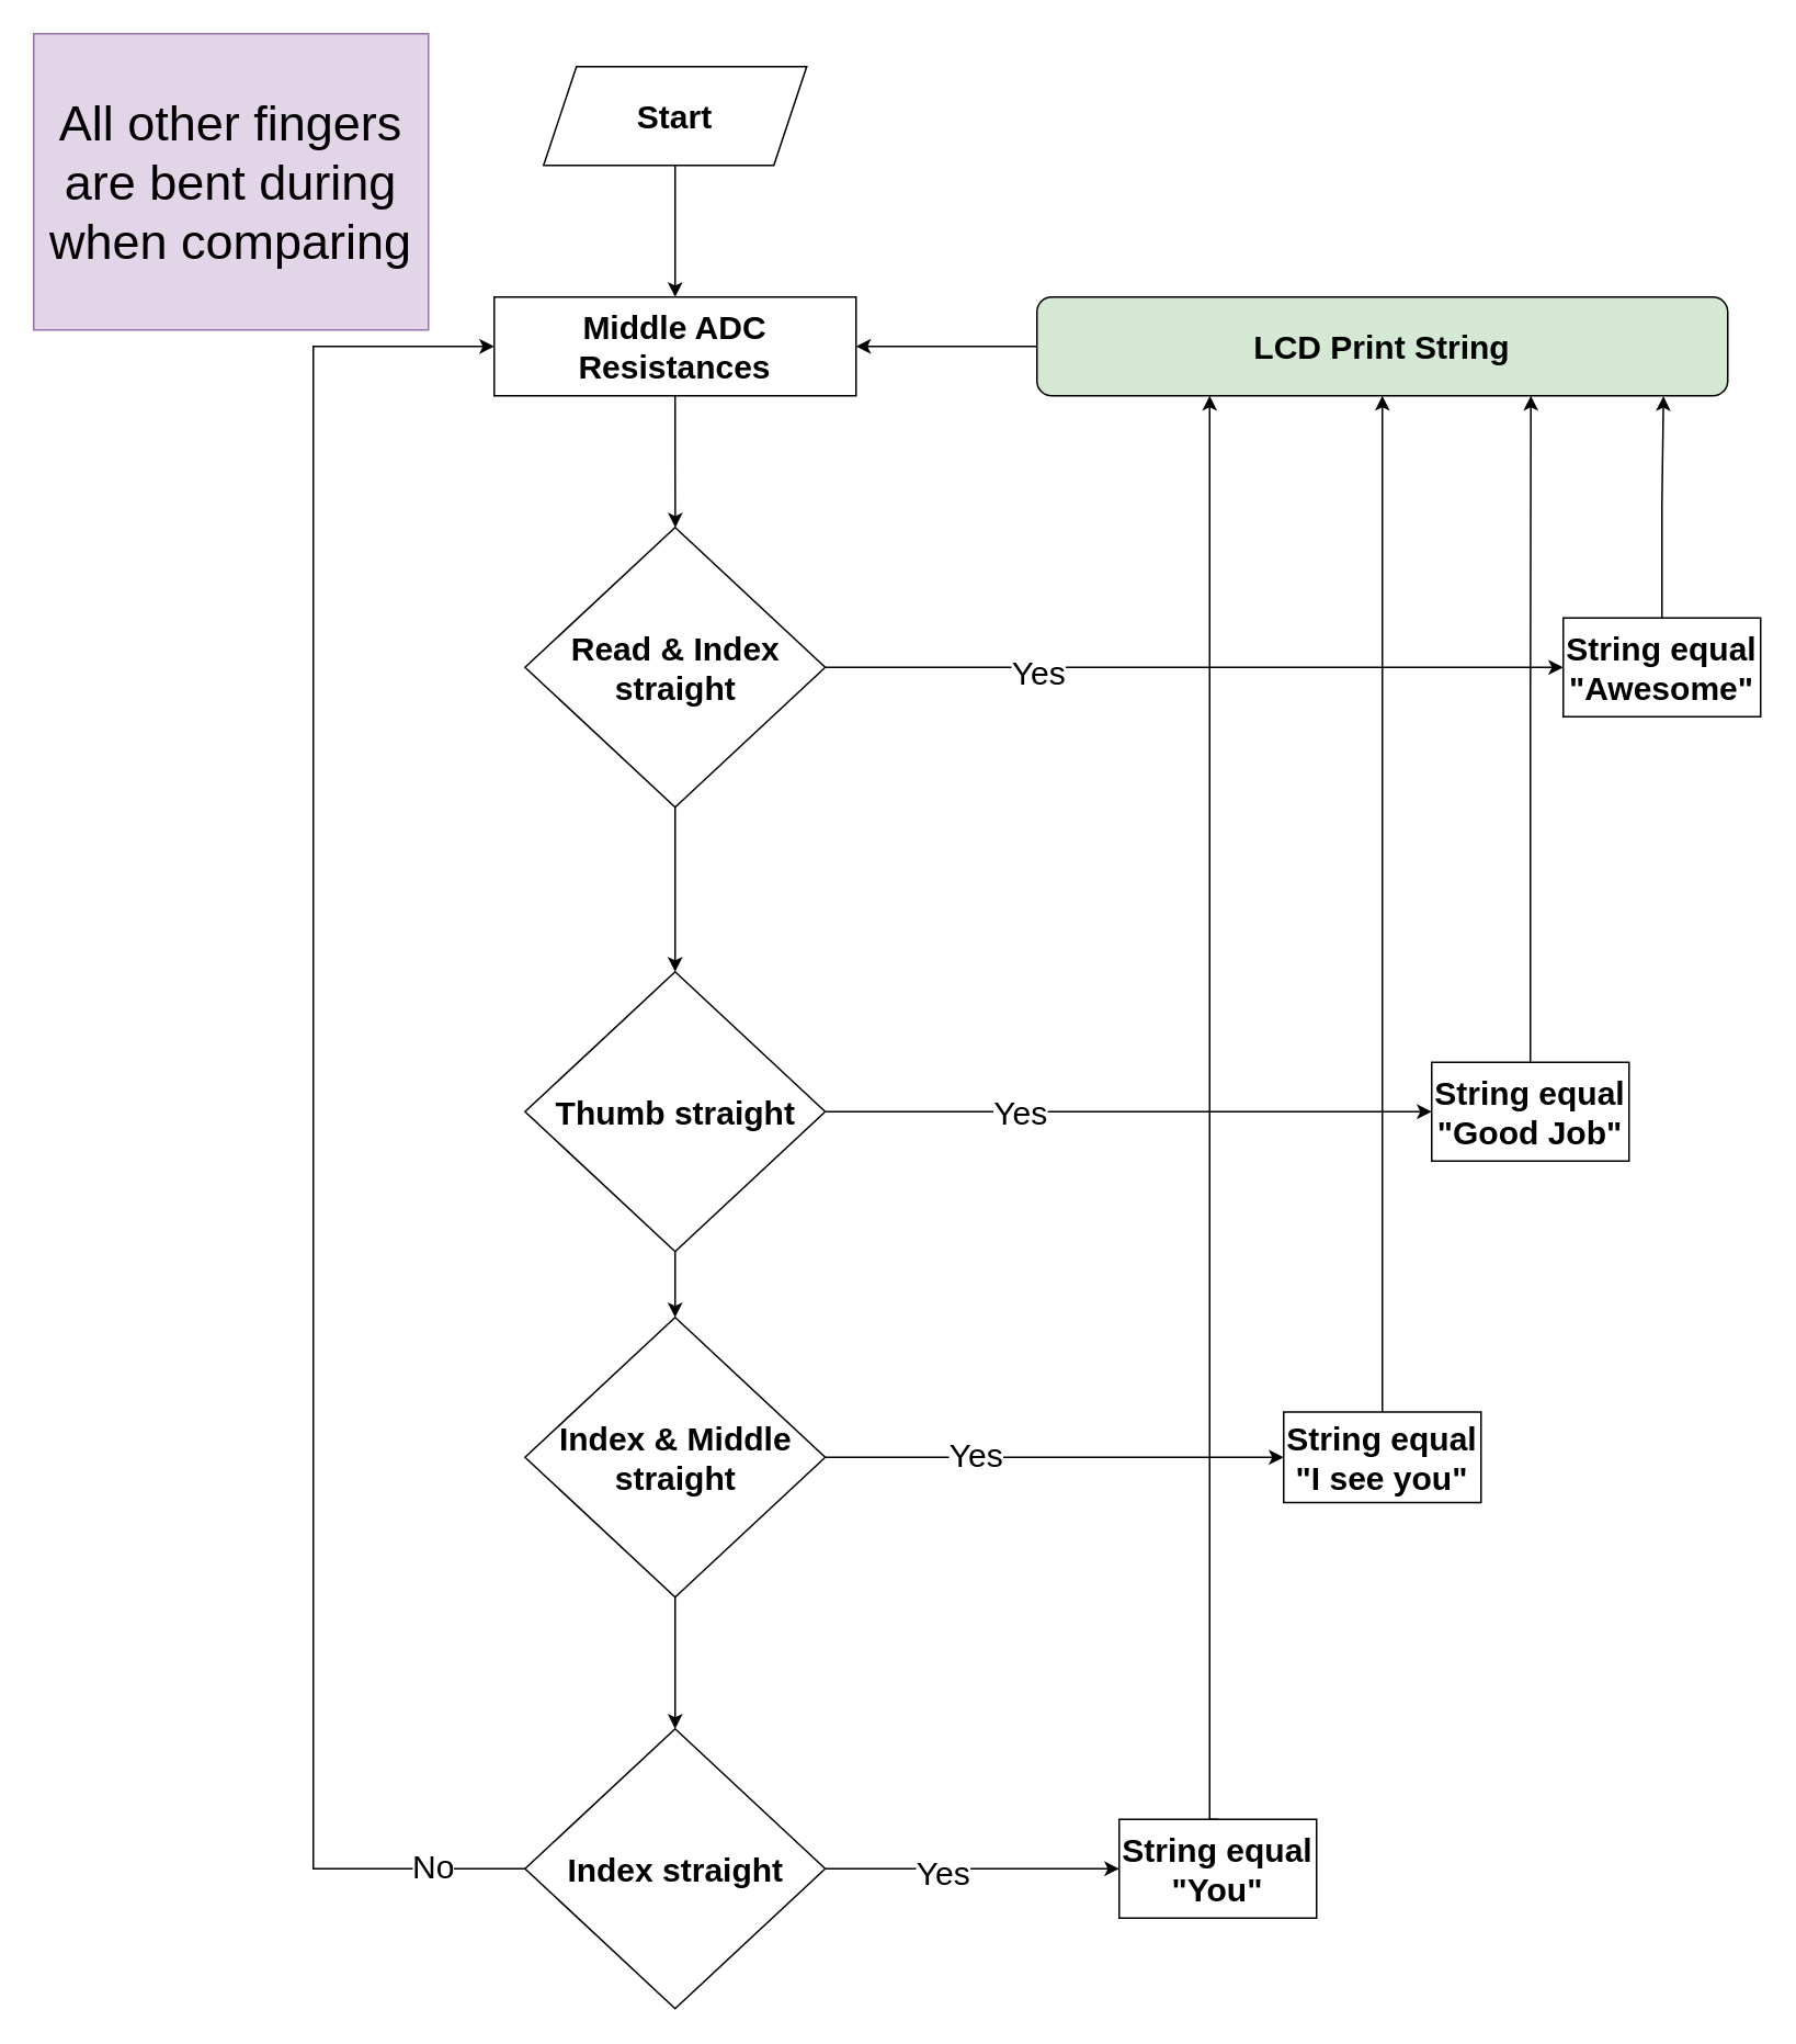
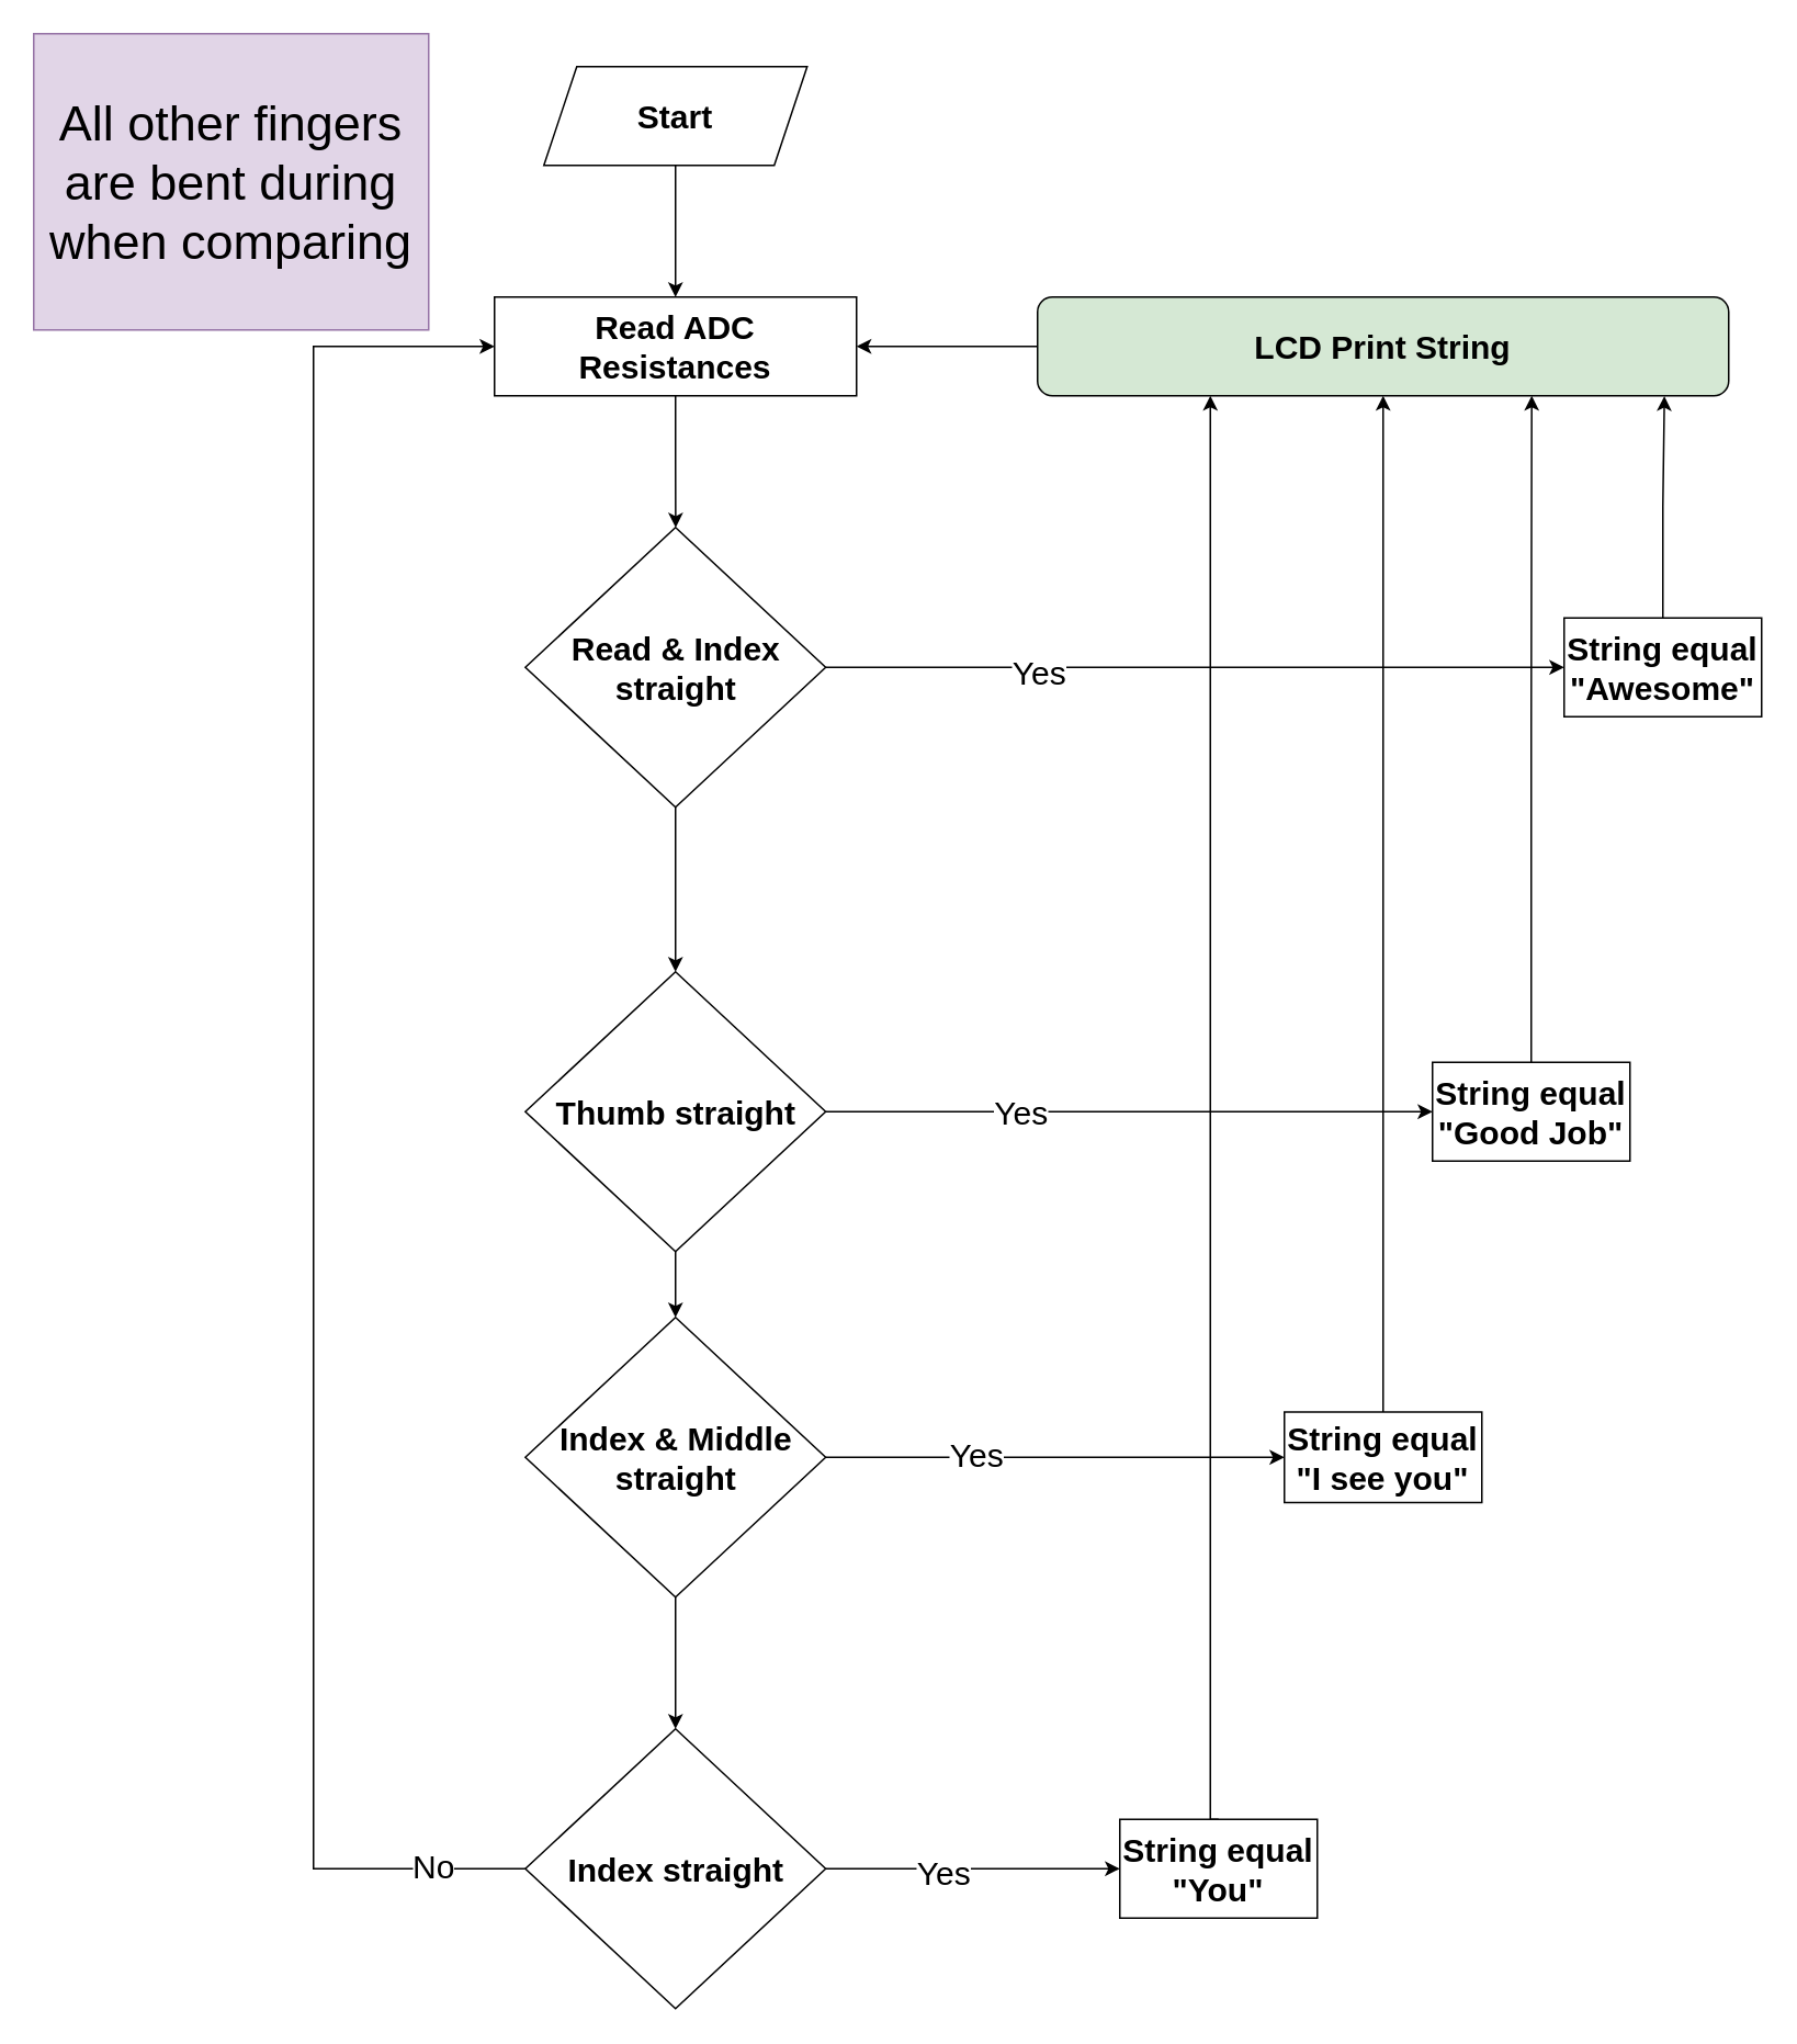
- <mxCell id="5" value="Middle ADC Resistances" style="whiteSpace=wrap;html=1;fontSize=20;fontStyle=1" vertex="1" parent="1"><mxGeometry x="300" y="180" width="220" height="60" as="geometry" /></mxCell>
+ <mxCell id="5" value="Read ADC Resistances" style="whiteSpace=wrap;html=1;fontSize=20;fontStyle=1" vertex="1" parent="1"><mxGeometry x="300" y="180" width="220" height="60" as="geometry" /></mxCell>
